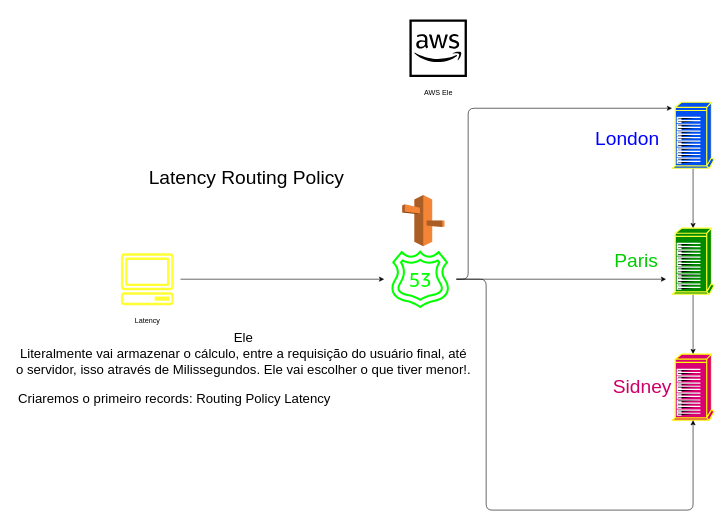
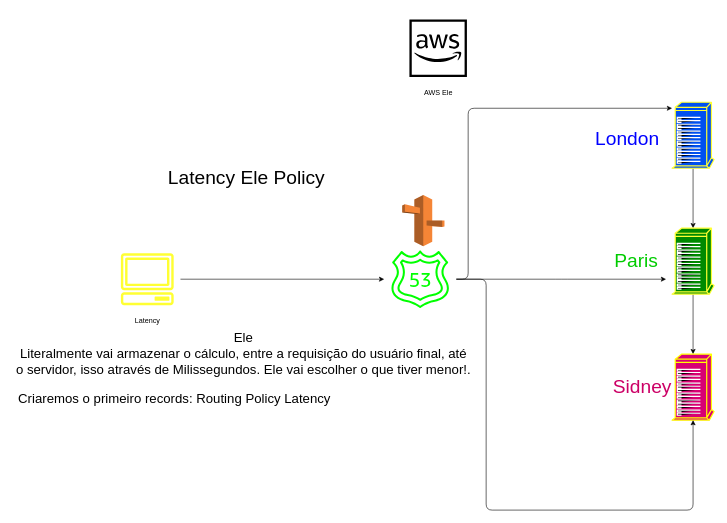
- <mxCell id="10" value="&lt;font style=&quot;font-size: 32px;&quot;&gt;Latency Routing Policy&lt;/font&gt;" style="text;html=1;align=center;verticalAlign=middle;resizable=0;points=[];autosize=1;strokeColor=none;fillColor=none;" vertex="1" parent="1"><mxGeometry x="240" y="280" width="340" height="30" as="geometry" /></mxCell>
+ <mxCell id="10" value="&lt;font style=&quot;font-size: 32px;&quot;&gt;Latency Ele Policy&lt;/font&gt;" style="text;html=1;align=center;verticalAlign=middle;resizable=0;points=[];autosize=1;strokeColor=none;fillColor=none;" vertex="1" parent="1"><mxGeometry x="240" y="280" width="340" height="30" as="geometry" /></mxCell>
